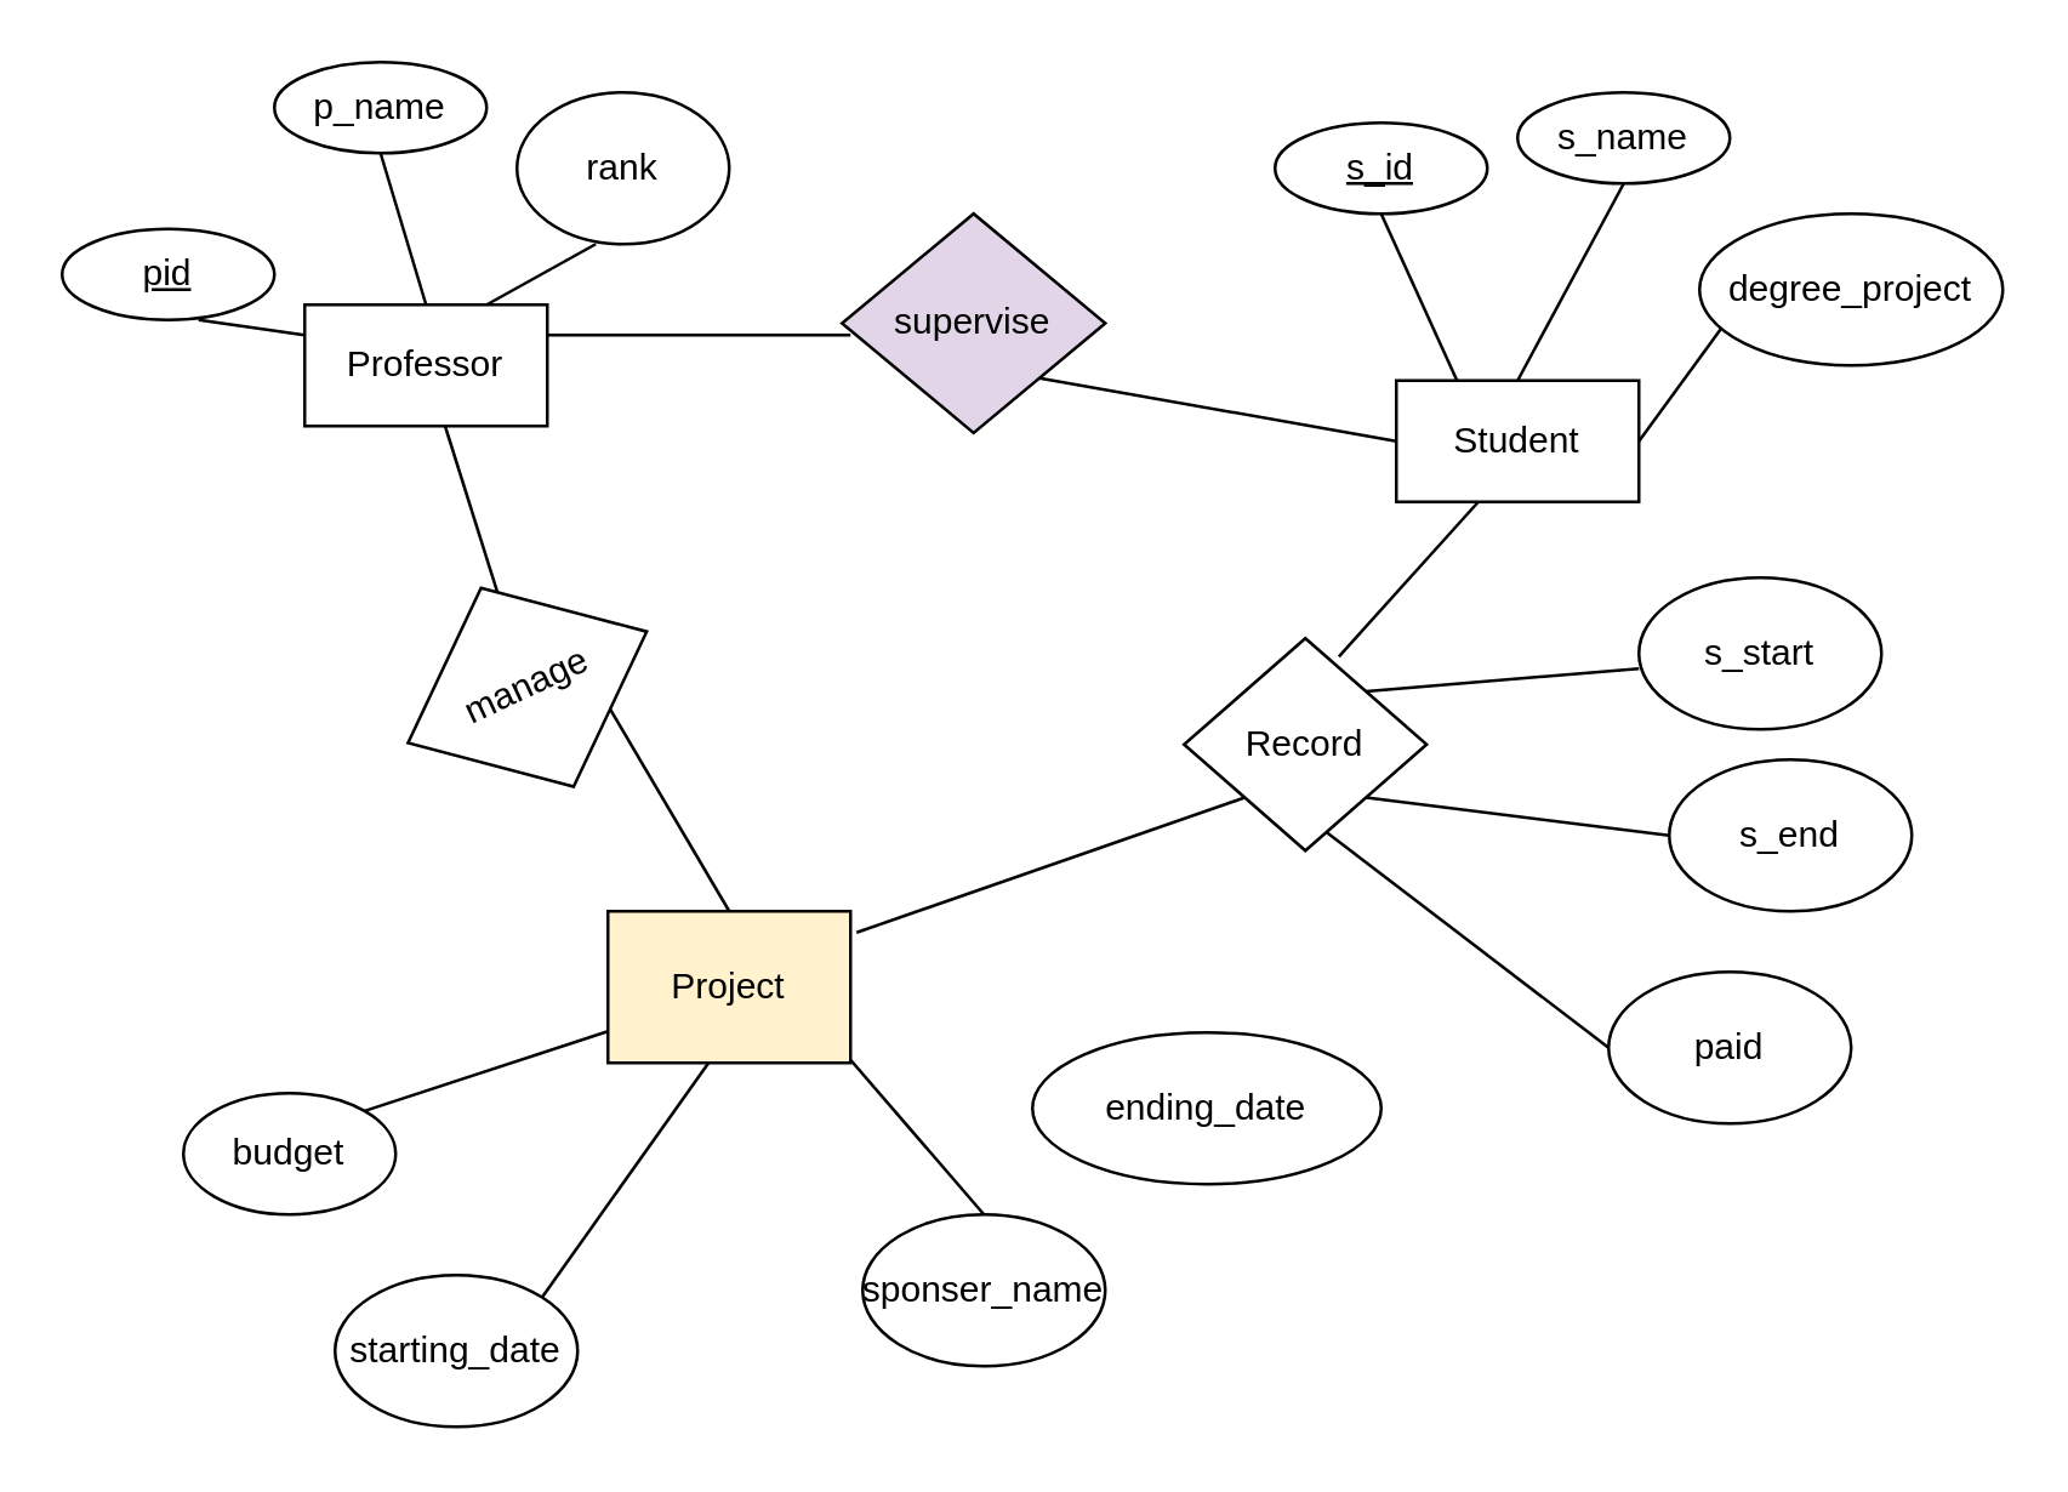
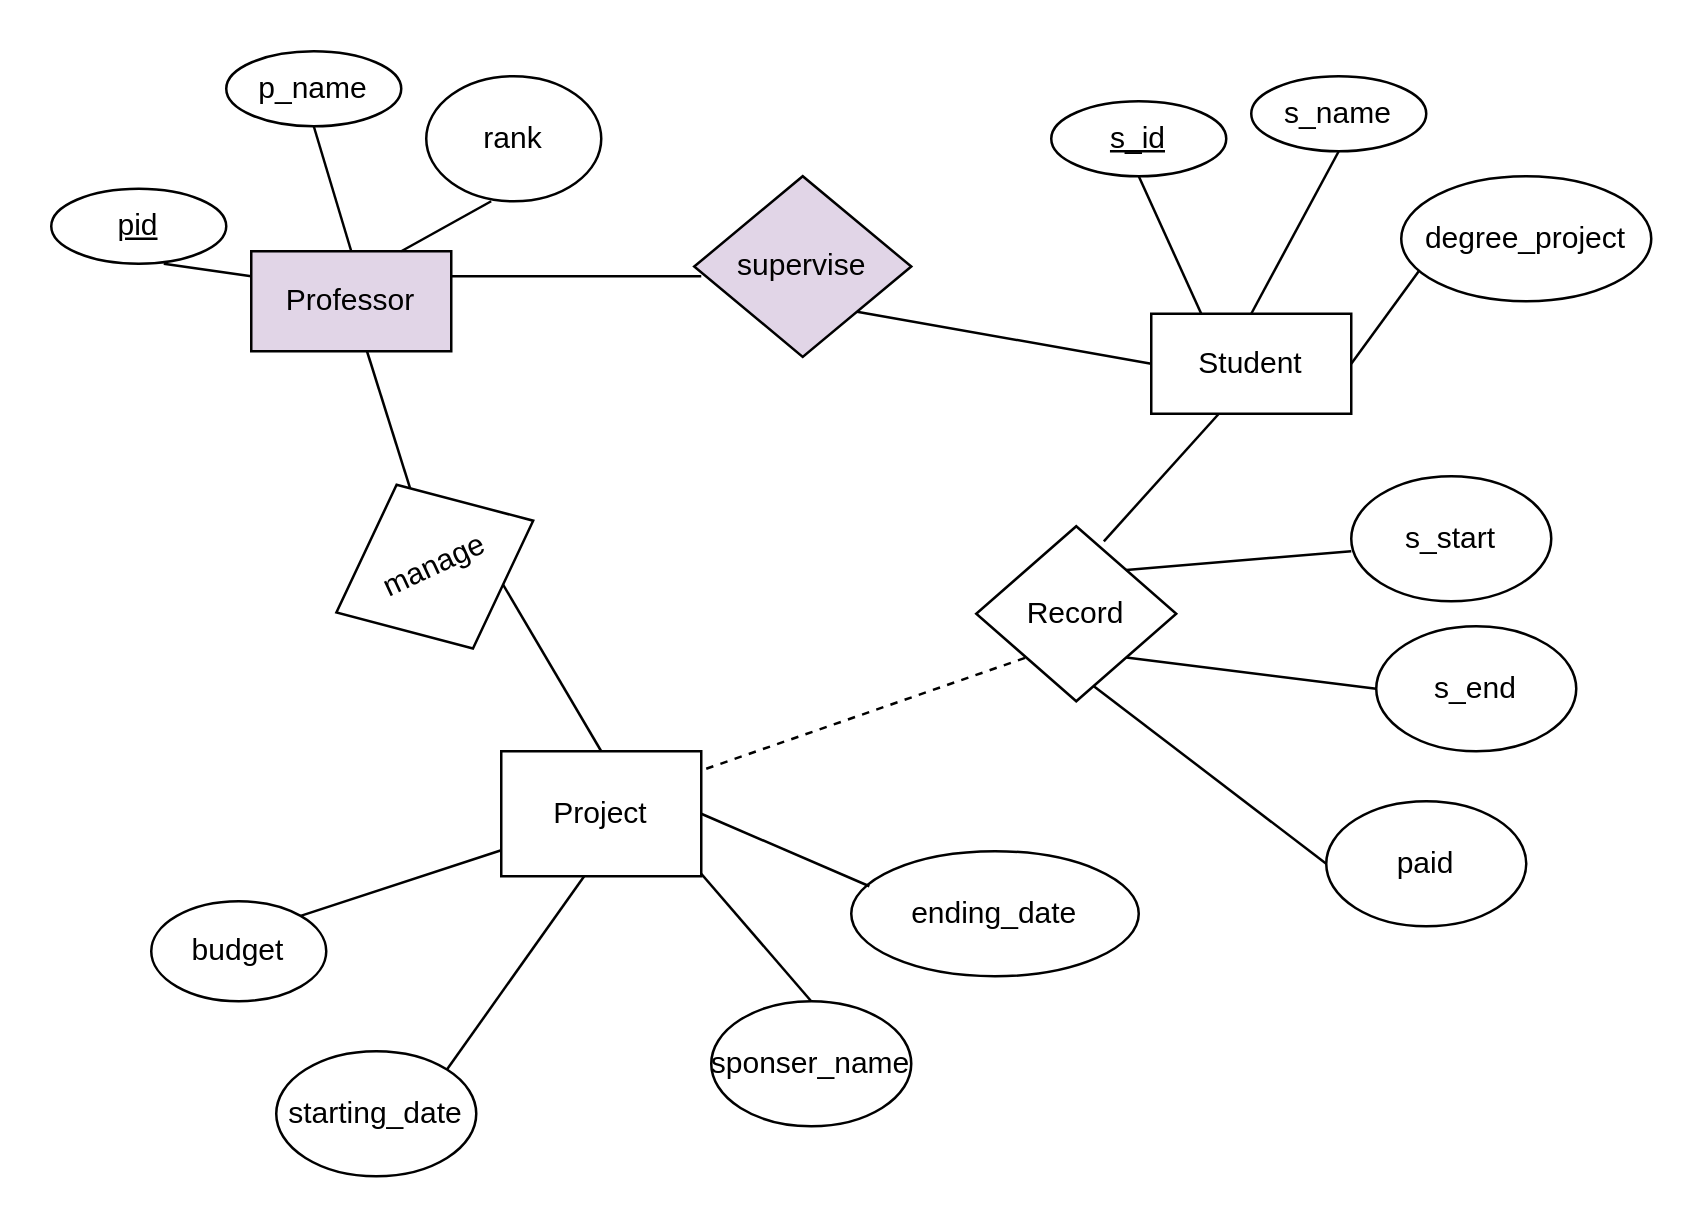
- <mxCell id="2" value="Professor" style="rounded=0;whiteSpace=wrap;html=1;" parent="1" vertex="1"><mxGeometry x="100" y="100" width="80" height="40" as="geometry" /></mxCell>
+ <mxCell id="2" value="Professor" style="rounded=0;whiteSpace=wrap;html=1;fillColor=#e1d5e7;" parent="1" vertex="1"><mxGeometry x="100" y="100" width="80" height="40" as="geometry" /></mxCell>
- <mxCell id="34" value="" style="endArrow=none;html=1;exitX=1.025;exitY=0.14;exitDx=0;exitDy=0;exitPerimeter=0;entryX=0;entryY=1;entryDx=0;entryDy=0;" parent="1" source="26" target="27" edge="1"><mxGeometry width="50" height="50" relative="1" as="geometry"><mxPoint x="280" y="320" as="sourcePoint" /><mxPoint x="330" y="270" as="targetPoint" /></mxGeometry></mxCell>
+ <mxCell id="34" value="" style="endArrow=none;html=1;exitX=1.025;exitY=0.14;exitDx=0;exitDy=0;exitPerimeter=0;entryX=0;entryY=1;entryDx=0;entryDy=0;dashed=1;" parent="1" source="26" target="27" edge="1"><mxGeometry width="50" height="50" relative="1" as="geometry"><mxPoint x="280" y="320" as="sourcePoint" /><mxPoint x="330" y="270" as="targetPoint" /></mxGeometry></mxCell>
- <mxCell id="26" value="Project" style="rounded=0;whiteSpace=wrap;html=1;fillColor=#fff2cc;" parent="1" vertex="1"><mxGeometry x="200" y="300" width="80" height="50" as="geometry" /></mxCell>
+ <mxCell id="26" value="Project" style="rounded=0;whiteSpace=wrap;html=1;" parent="1" vertex="1"><mxGeometry x="200" y="300" width="80" height="50" as="geometry" /></mxCell>
+ <mxCell id="21" value="" style="endArrow=none;html=1;entryX=0.063;entryY=0.28;entryDx=0;entryDy=0;entryPerimeter=0;exitX=1;exitY=0.5;exitDx=0;exitDy=0;" parent="1" source="26" target="12" edge="1"><mxGeometry width="50" height="50" relative="1" as="geometry"><mxPoint x="283" y="331.04" as="sourcePoint" /><mxPoint x="390" y="360" as="targetPoint" /></mxGeometry></mxCell>
